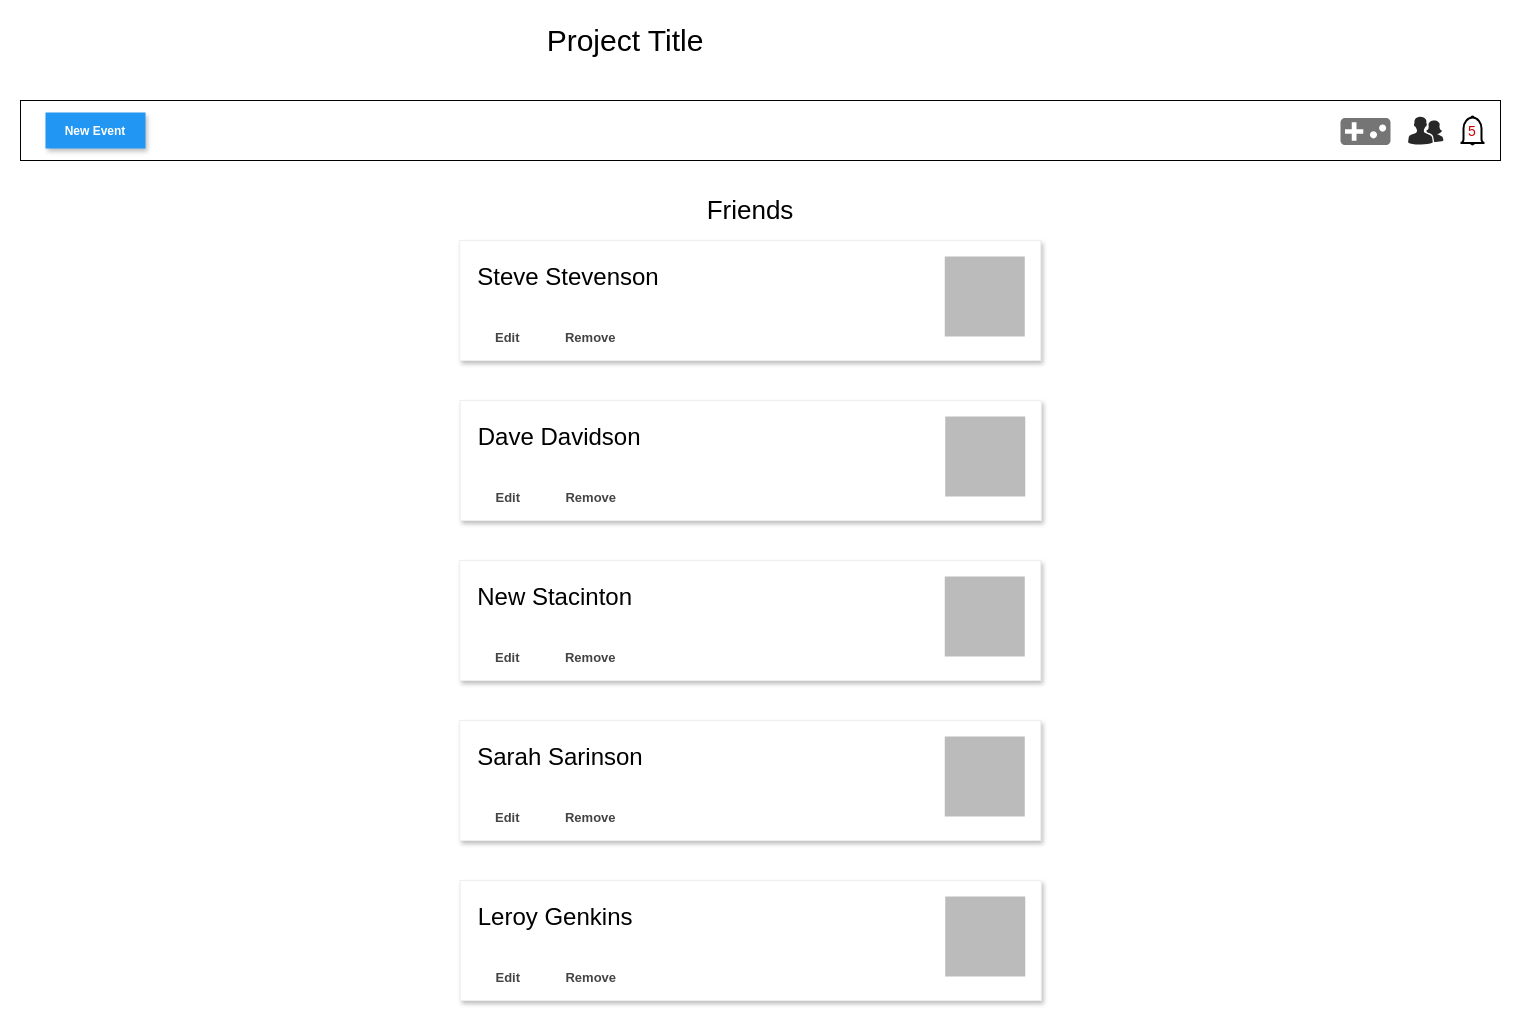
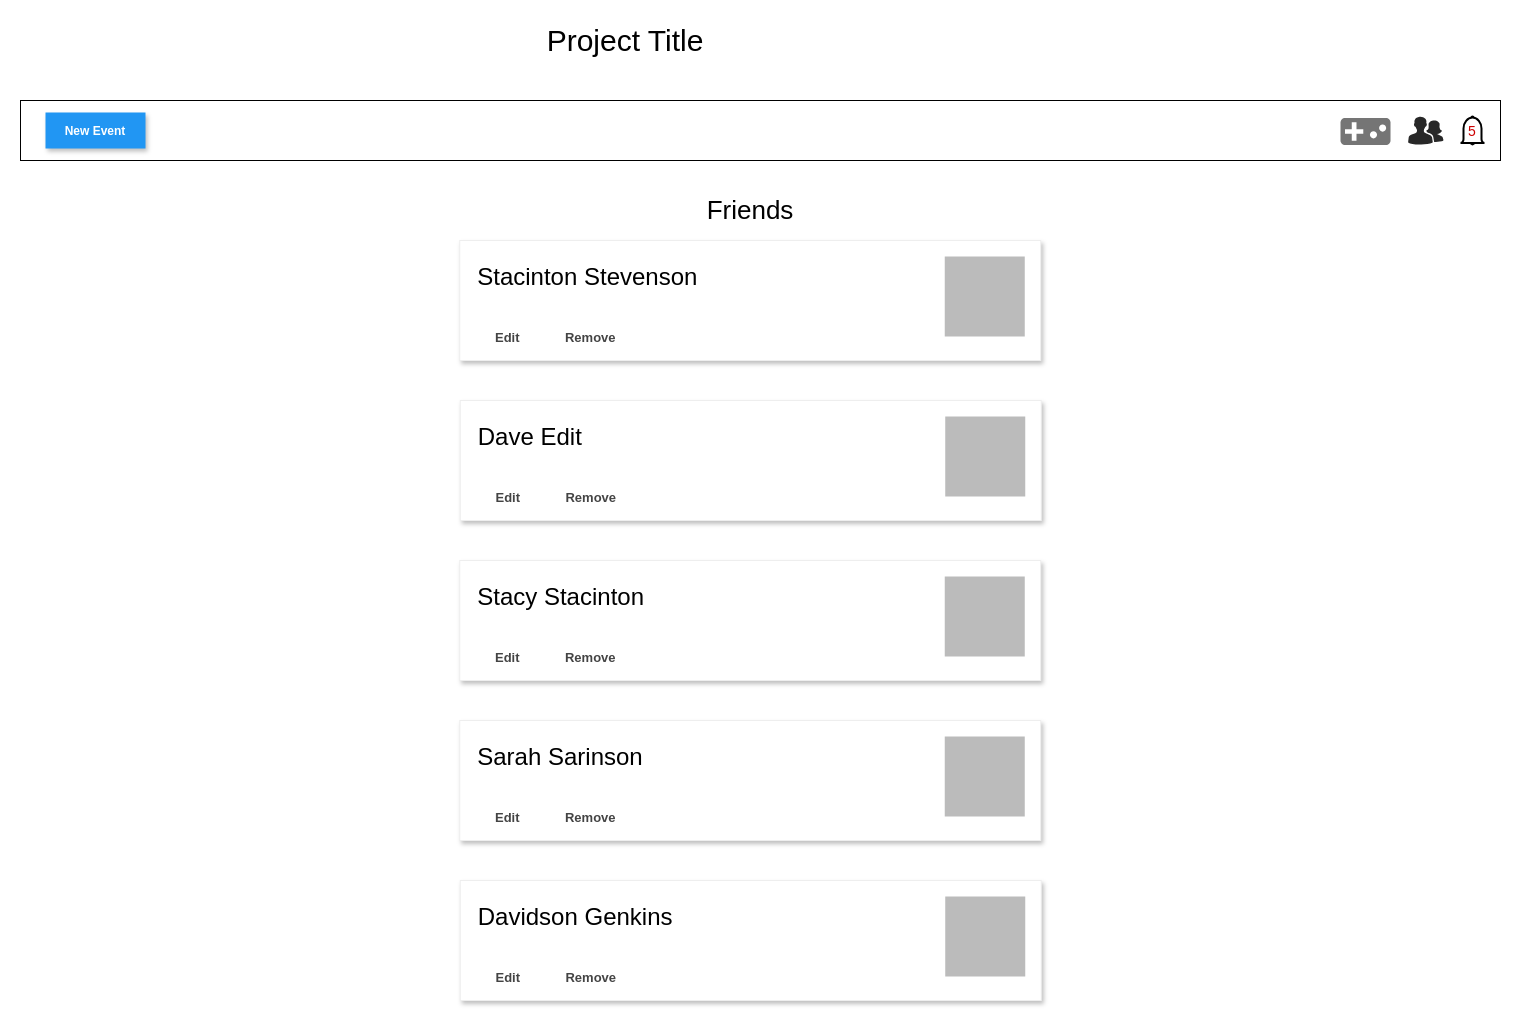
- <mxCell id="8" value="Steve Stevenson" style="dashed=0;shape=rect;fillColor=#ffffff;strokeColor=#eeeeee;shadow=1;fontColor=#000000;fontSize=24;fontStyle=0;verticalAlign=top;spacingBottom=0;spacingLeft=16;spacingTop=15;align=left;rounded=0;glass=0;sketch=0;" parent="1" vertex="1"><mxGeometry x="459.25" y="240" width="581" height="120" as="geometry" /></mxCell>
+ <mxCell id="8" value="Stacinton Stevenson" style="dashed=0;shape=rect;fillColor=#ffffff;strokeColor=#eeeeee;shadow=1;fontColor=#000000;fontSize=24;fontStyle=0;verticalAlign=top;spacingBottom=0;spacingLeft=16;spacingTop=15;align=left;rounded=0;glass=0;sketch=0;" parent="1" vertex="1"><mxGeometry x="459.25" y="240" width="581" height="120" as="geometry" /></mxCell>
- <mxCell id="12" value="Dave Davidson" style="dashed=0;shape=rect;fillColor=#ffffff;strokeColor=#eeeeee;shadow=1;fontColor=#000000;fontSize=24;fontStyle=0;verticalAlign=top;spacingBottom=0;spacingLeft=16;spacingTop=15;align=left;rounded=0;glass=0;sketch=0;" parent="1" vertex="1"><mxGeometry x="459.75" y="400" width="581" height="120" as="geometry" /></mxCell>
+ <mxCell id="12" value="Dave Edit" style="dashed=0;shape=rect;fillColor=#ffffff;strokeColor=#eeeeee;shadow=1;fontColor=#000000;fontSize=24;fontStyle=0;verticalAlign=top;spacingBottom=0;spacingLeft=16;spacingTop=15;align=left;rounded=0;glass=0;sketch=0;" parent="1" vertex="1"><mxGeometry x="459.75" y="400" width="581" height="120" as="geometry" /></mxCell>
- <mxCell id="16" value="New Stacinton" style="dashed=0;shape=rect;fillColor=#ffffff;strokeColor=#eeeeee;shadow=1;fontColor=#000000;fontSize=24;fontStyle=0;verticalAlign=top;spacingBottom=0;spacingLeft=16;spacingTop=15;align=left;rounded=0;glass=0;sketch=0;" parent="1" vertex="1"><mxGeometry x="459.25" y="560" width="581" height="120" as="geometry" /></mxCell>
+ <mxCell id="16" value="Stacy Stacinton" style="dashed=0;shape=rect;fillColor=#ffffff;strokeColor=#eeeeee;shadow=1;fontColor=#000000;fontSize=24;fontStyle=0;verticalAlign=top;spacingBottom=0;spacingLeft=16;spacingTop=15;align=left;rounded=0;glass=0;sketch=0;" parent="1" vertex="1"><mxGeometry x="459.25" y="560" width="581" height="120" as="geometry" /></mxCell>
- <mxCell id="24" value="Leroy Genkins" style="dashed=0;shape=rect;fillColor=#ffffff;strokeColor=#eeeeee;shadow=1;fontColor=#000000;fontSize=24;fontStyle=0;verticalAlign=top;spacingBottom=0;spacingLeft=16;spacingTop=15;align=left;rounded=0;glass=0;sketch=0;" parent="1" vertex="1"><mxGeometry x="459.75" y="880" width="581" height="120" as="geometry" /></mxCell>
+ <mxCell id="24" value="Davidson Genkins" style="dashed=0;shape=rect;fillColor=#ffffff;strokeColor=#eeeeee;shadow=1;fontColor=#000000;fontSize=24;fontStyle=0;verticalAlign=top;spacingBottom=0;spacingLeft=16;spacingTop=15;align=left;rounded=0;glass=0;sketch=0;" parent="1" vertex="1"><mxGeometry x="459.75" y="880" width="581" height="120" as="geometry" /></mxCell>
